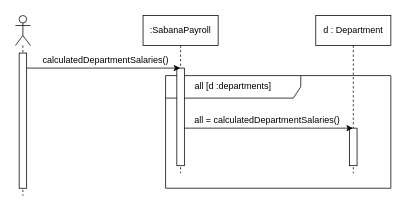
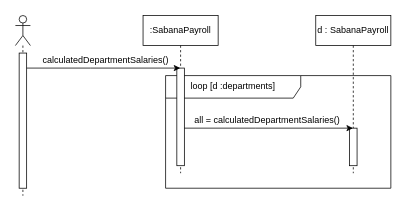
- <mxCell id="9" value="d : Department" style="shape=umlLifeline;perimeter=lifelinePerimeter;whiteSpace=wrap;html=1;container=1;collapsible=0;recursiveResize=0;outlineConnect=0;" vertex="1" parent="1"><mxGeometry x="420" y="20" width="100" height="210" as="geometry" /></mxCell>
+ <mxCell id="9" value="d : SabanaPayroll" style="shape=umlLifeline;perimeter=lifelinePerimeter;whiteSpace=wrap;html=1;container=1;collapsible=0;recursiveResize=0;outlineConnect=0;" vertex="1" parent="1"><mxGeometry x="420" y="20" width="100" height="210" as="geometry" /></mxCell>
- <mxCell id="2" value="all [d :departments]" style="shape=umlFrame;whiteSpace=wrap;html=1;width=180;height=30;" vertex="1" parent="1"><mxGeometry x="220" y="100" width="300" height="150" as="geometry" /></mxCell>
+ <mxCell id="2" value="loop [d :departments]" style="shape=umlFrame;whiteSpace=wrap;html=1;width=180;height=30;" vertex="1" parent="1"><mxGeometry x="220" y="100" width="300" height="150" as="geometry" /></mxCell>
